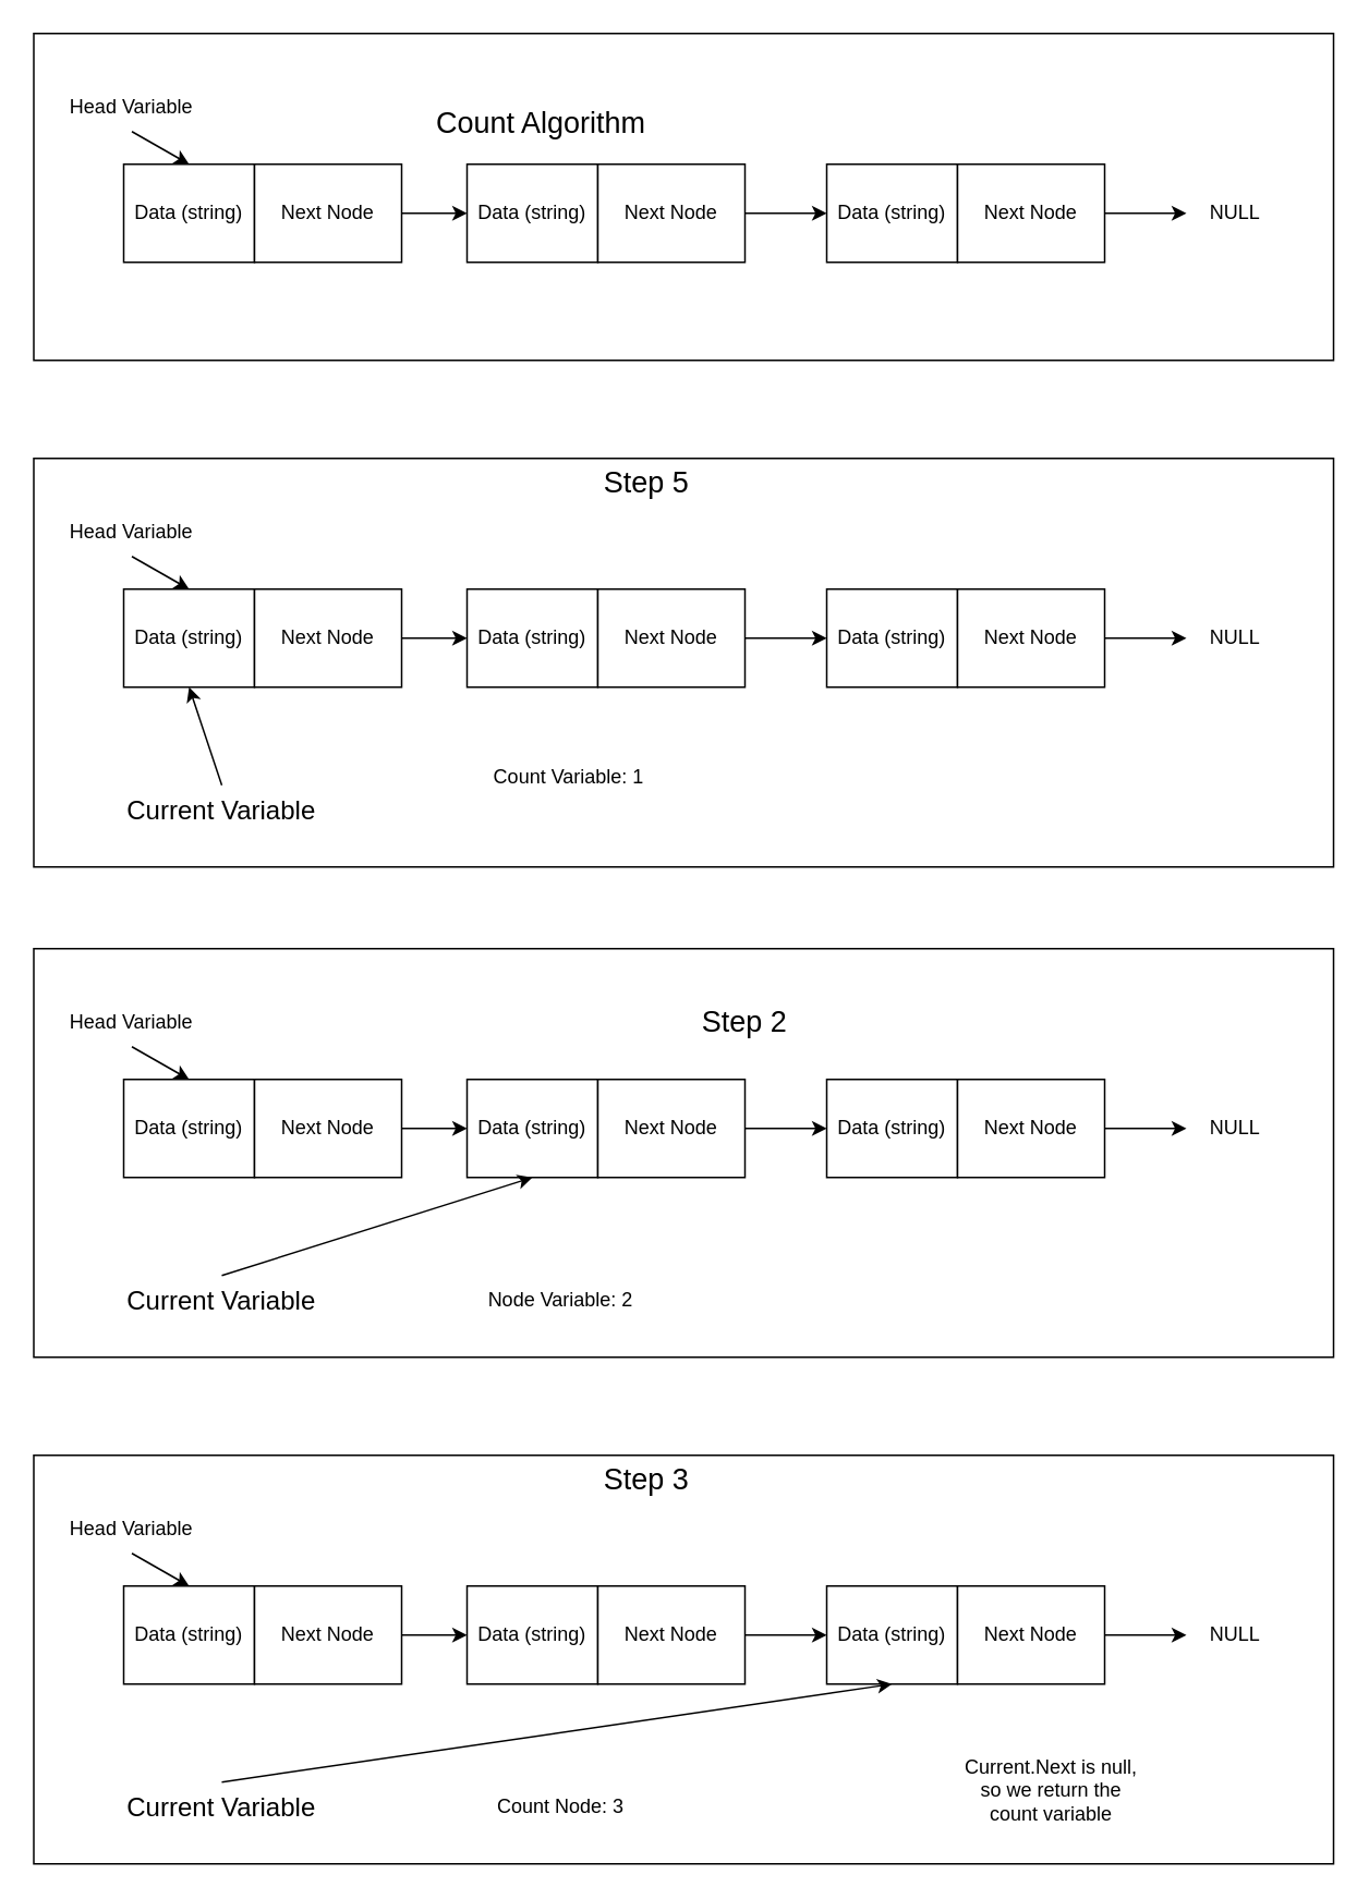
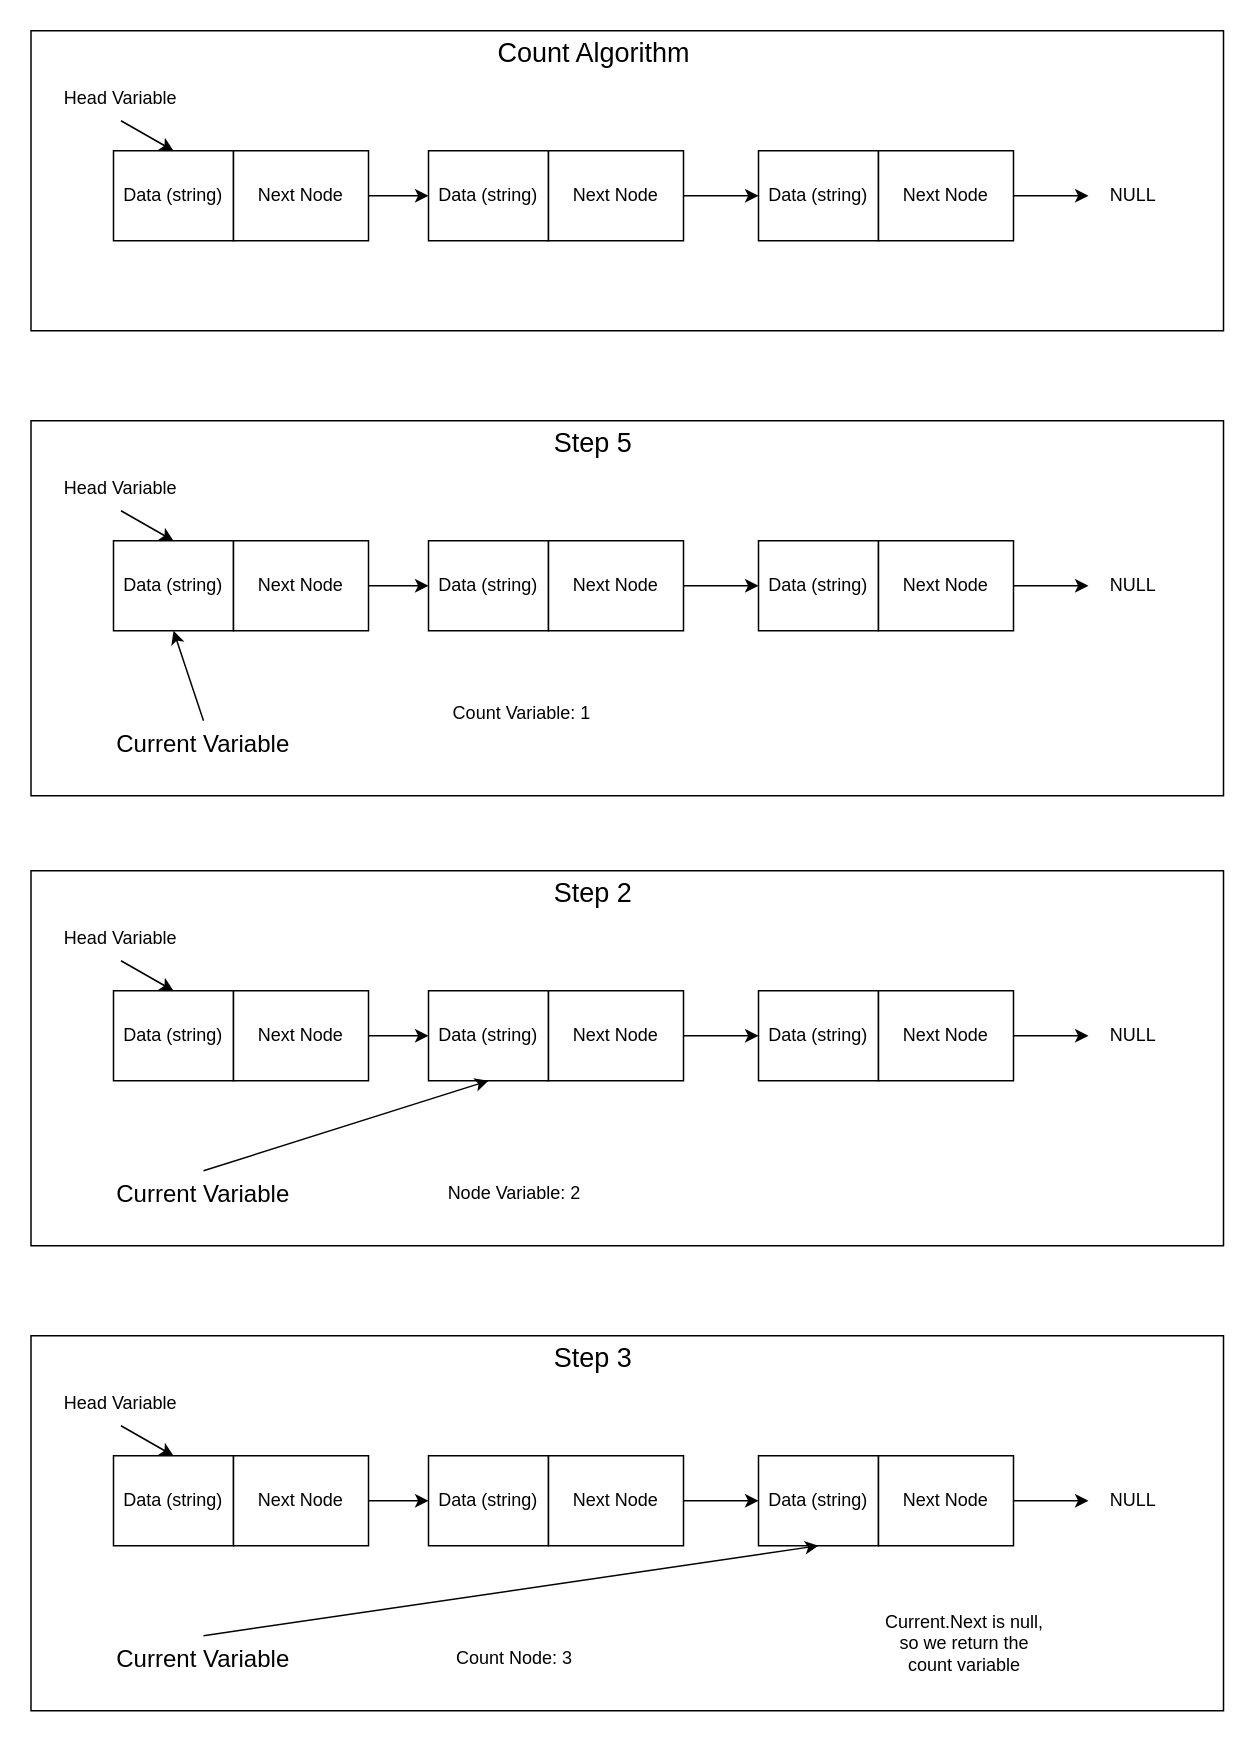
- <mxCell id="15" value="&lt;font style=&quot;font-size: 18px;&quot;&gt;Count Algorithm&lt;/font&gt;" style="text;html=1;strokeColor=none;fillColor=none;align=center;verticalAlign=middle;whiteSpace=wrap;rounded=0;" parent="1" vertex="1"><mxGeometry x="202.5" y="60" width="255" height="30" as="geometry" /></mxCell>
+ <mxCell id="15" value="&lt;font style=&quot;font-size: 18px;&quot;&gt;Count Algorithm&lt;/font&gt;" style="text;html=1;strokeColor=none;fillColor=none;align=center;verticalAlign=middle;whiteSpace=wrap;rounded=0;" parent="1" vertex="1"><mxGeometry x="267.5" y="20" width="255" height="30" as="geometry" /></mxCell>
- <mxCell id="46" value="&lt;font style=&quot;font-size: 18px;&quot;&gt;Step 2&lt;/font&gt;" style="text;html=1;strokeColor=none;fillColor=none;align=center;verticalAlign=middle;whiteSpace=wrap;rounded=0;" parent="1" vertex="1"><mxGeometry x="425" y="610" width="60" height="30" as="geometry" /></mxCell>
+ <mxCell id="46" value="&lt;font style=&quot;font-size: 18px;&quot;&gt;Step 2&lt;/font&gt;" style="text;html=1;strokeColor=none;fillColor=none;align=center;verticalAlign=middle;whiteSpace=wrap;rounded=0;" parent="1" vertex="1"><mxGeometry x="365" y="580" width="60" height="30" as="geometry" /></mxCell>
